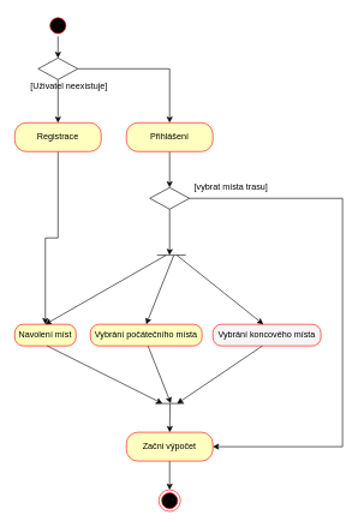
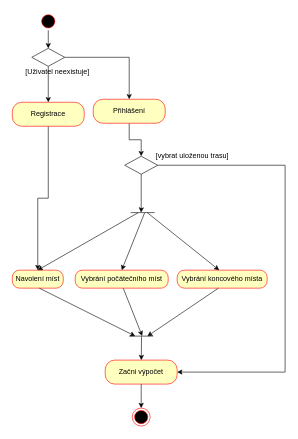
- <mxCell id="12" value="Přihlášení" style="rounded=1;whiteSpace=wrap;html=1;arcSize=40;fontColor=#000000;fillColor=#ffffc0;strokeColor=#ff0000;" vertex="1" parent="1"><mxGeometry x="175" y="170" width="120" height="40" as="geometry" /></mxCell>
+ <mxCell id="12" value="Přihlášení" style="rounded=1;whiteSpace=wrap;html=1;arcSize=40;fontColor=#000000;fillColor=#ffffc0;strokeColor=#ff0000;" vertex="1" parent="1"><mxGeometry x="155" y="165" width="120" height="40" as="geometry" /></mxCell>
- <mxCell id="30" value="[vybrat místa trasu]" style="text;html=1;align=center;verticalAlign=middle;resizable=0;points=[];autosize=1;strokeColor=none;fillColor=none;" vertex="1" parent="1"><mxGeometry x="250" y="245" width="140" height="30" as="geometry" /></mxCell>
+ <mxCell id="30" value="[vybrat uloženou trasu]" style="text;html=1;align=center;verticalAlign=middle;resizable=0;points=[];autosize=1;strokeColor=none;fillColor=none;" vertex="1" parent="1"><mxGeometry x="250" y="245" width="140" height="30" as="geometry" /></mxCell>
- <mxCell id="16" value="Vybrání počátečního místa" style="rounded=1;whiteSpace=wrap;html=1;arcSize=40;fontColor=#000000;fillColor=#ffffc0;strokeColor=#ff0000;" vertex="1" parent="1"><mxGeometry x="125" y="450" width="155" height="30" as="geometry" /></mxCell>
+ <mxCell id="16" value="Vybrání počátečního míst" style="rounded=1;whiteSpace=wrap;html=1;arcSize=40;fontColor=#000000;fillColor=#ffffc0;strokeColor=#ff0000;" vertex="1" parent="1"><mxGeometry x="125" y="450" width="155" height="30" as="geometry" /></mxCell>
- <mxCell id="17" value="Vybrání koncového místa" style="rounded=1;whiteSpace=wrap;html=1;arcSize=40;fontColor=#000000;fillColor=#f5f5f5;strokeColor=#ff0000;" vertex="1" parent="1"><mxGeometry x="295" y="450" width="150" height="30" as="geometry" /></mxCell>
+ <mxCell id="17" value="Vybrání koncového místa" style="rounded=1;whiteSpace=wrap;html=1;arcSize=40;fontColor=#000000;fillColor=#ffffc0;strokeColor=#ff0000;" vertex="1" parent="1"><mxGeometry x="295" y="450" width="150" height="30" as="geometry" /></mxCell>
